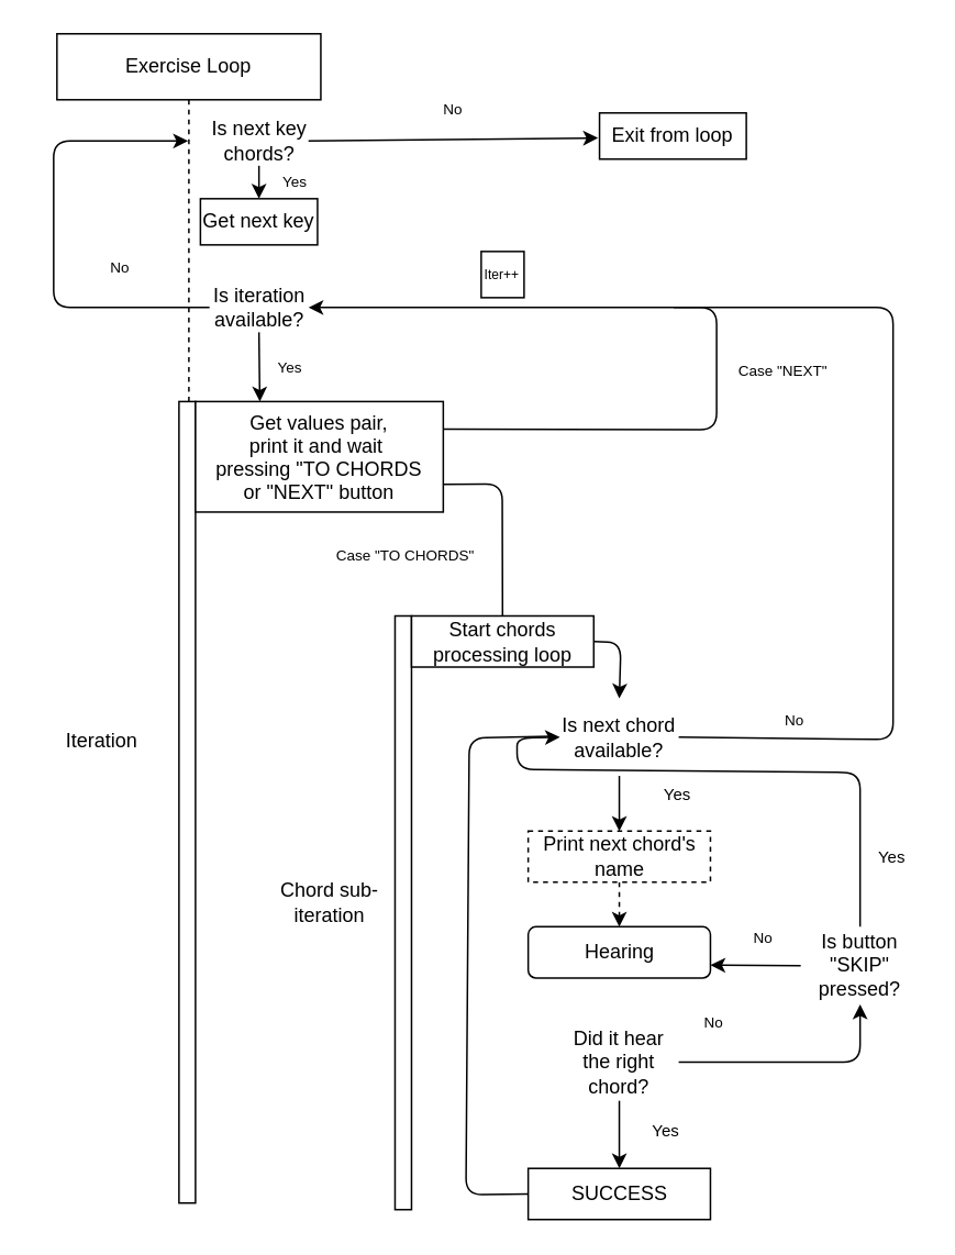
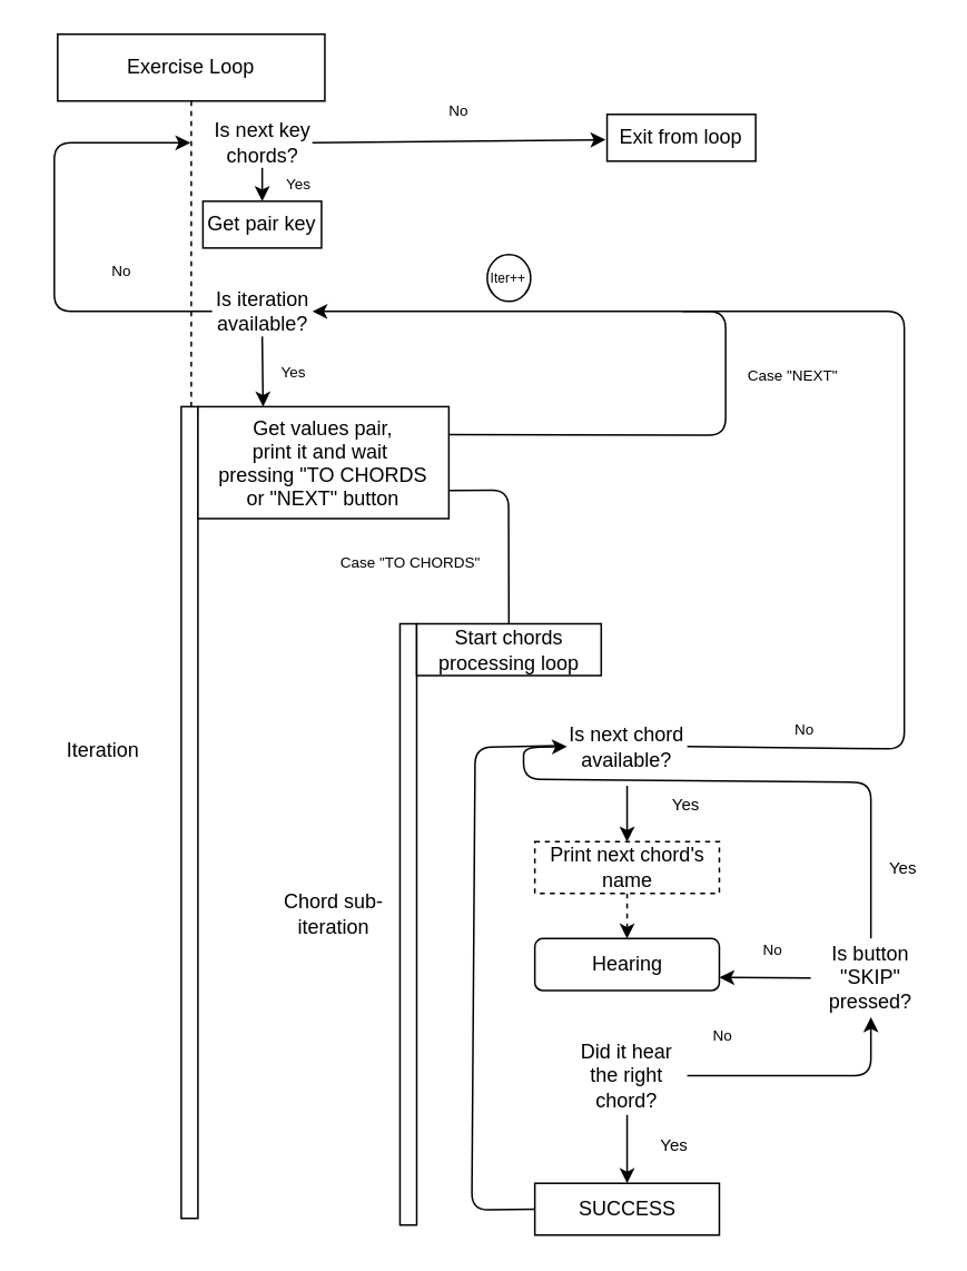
- <mxCell id="11" value="&lt;font style=&quot;font-size: 12px;&quot;&gt;Get next key&lt;/font&gt;" style="whiteSpace=wrap;html=1;fontSize=9;" parent="2" vertex="1"><mxGeometry x="87" y="100" width="71" height="28" as="geometry" /></mxCell>
+ <mxCell id="11" value="&lt;font style=&quot;font-size: 12px;&quot;&gt;Get pair key&lt;/font&gt;" style="whiteSpace=wrap;html=1;fontSize=9;" parent="2" vertex="1"><mxGeometry x="87" y="100" width="71" height="28" as="geometry" /></mxCell>
- <mxCell id="46" value="&lt;font style=&quot;font-size: 8px;&quot;&gt;Iter++&lt;/font&gt;" style="whiteSpace=wrap;html=1;fontSize=9;" parent="1" vertex="1"><mxGeometry x="291.25" y="152" width="26" height="28" as="geometry" /></mxCell>
+ <mxCell id="46" value="&lt;font style=&quot;font-size: 8px;&quot;&gt;Iter++&lt;/font&gt;" style="ellipse;whiteSpace=wrap;html=1;fontSize=9;" parent="1" vertex="1"><mxGeometry x="291.25" y="152" width="26" height="28" as="geometry" /></mxCell>
- <mxCell id="24" style="edgeStyle=none;html=1;exitX=1;exitY=0.5;exitDx=0;exitDy=0;fontSize=12;entryX=0.5;entryY=0;entryDx=0;entryDy=0;" parent="1" source="25" target="32" edge="1"><mxGeometry relative="1" as="geometry"><mxPoint x="307" y="426" as="targetPoint" /><Array as="points"><mxPoint x="376" y="389" /></Array></mxGeometry></mxCell>
